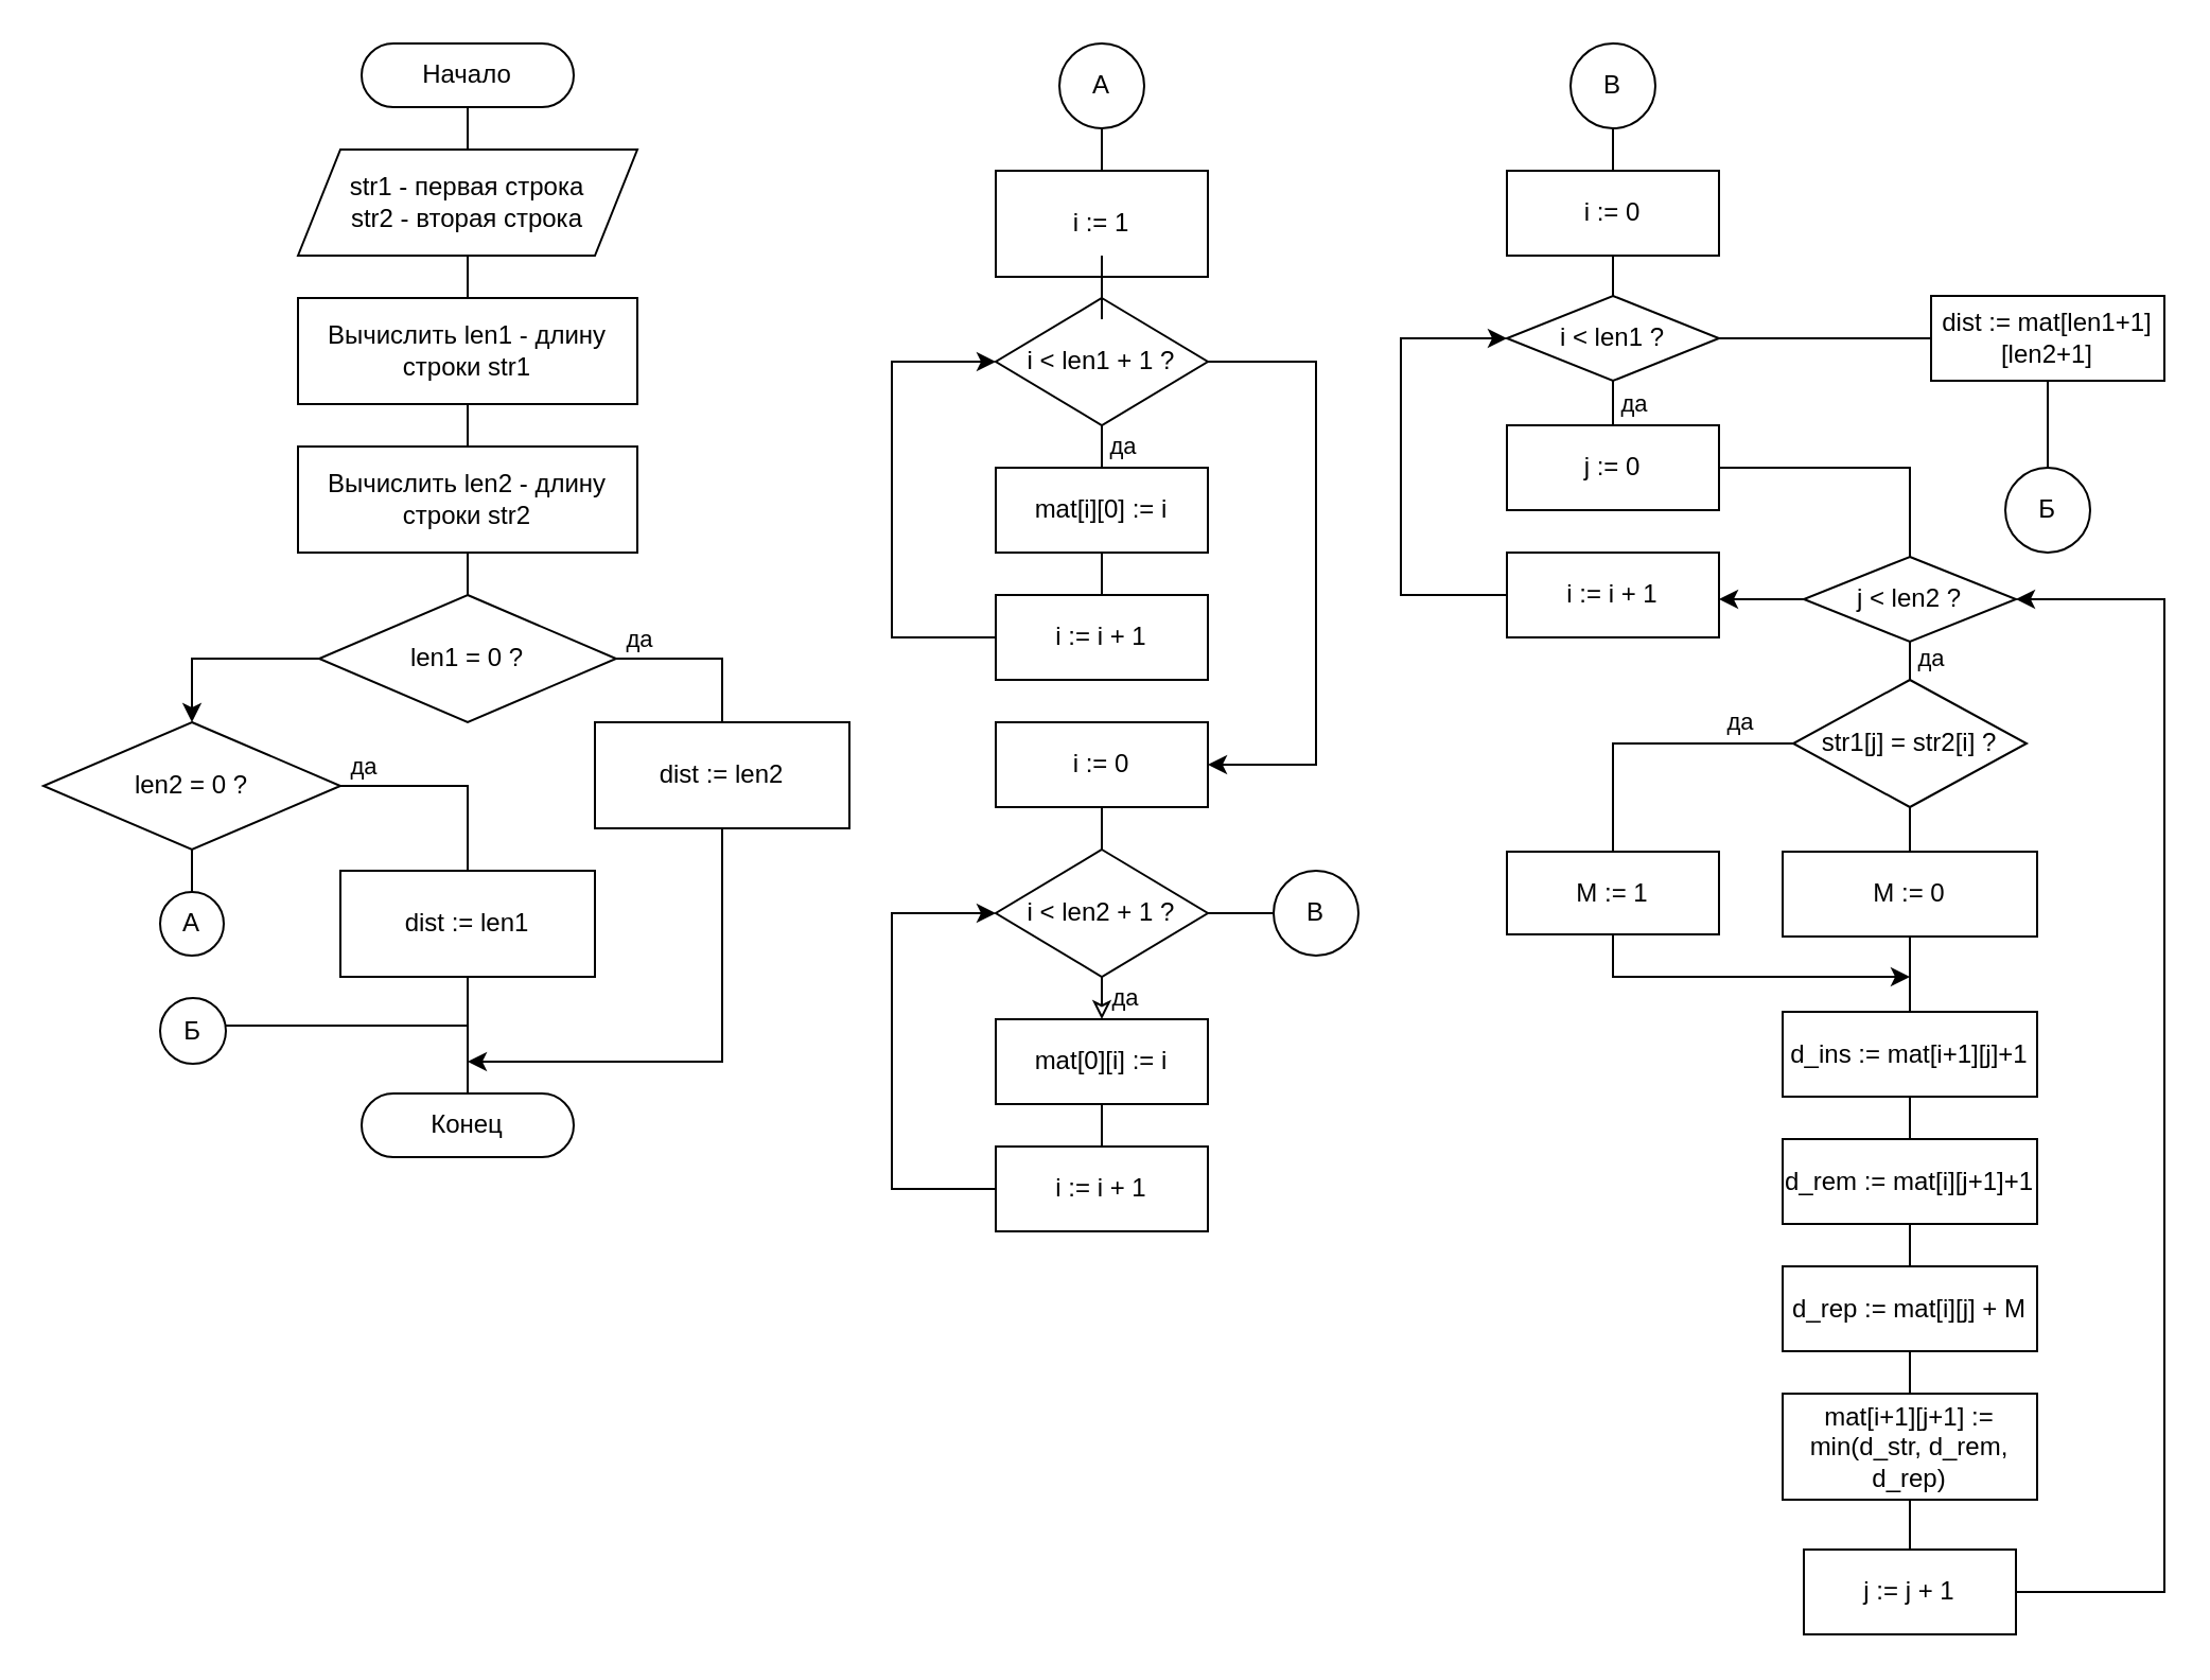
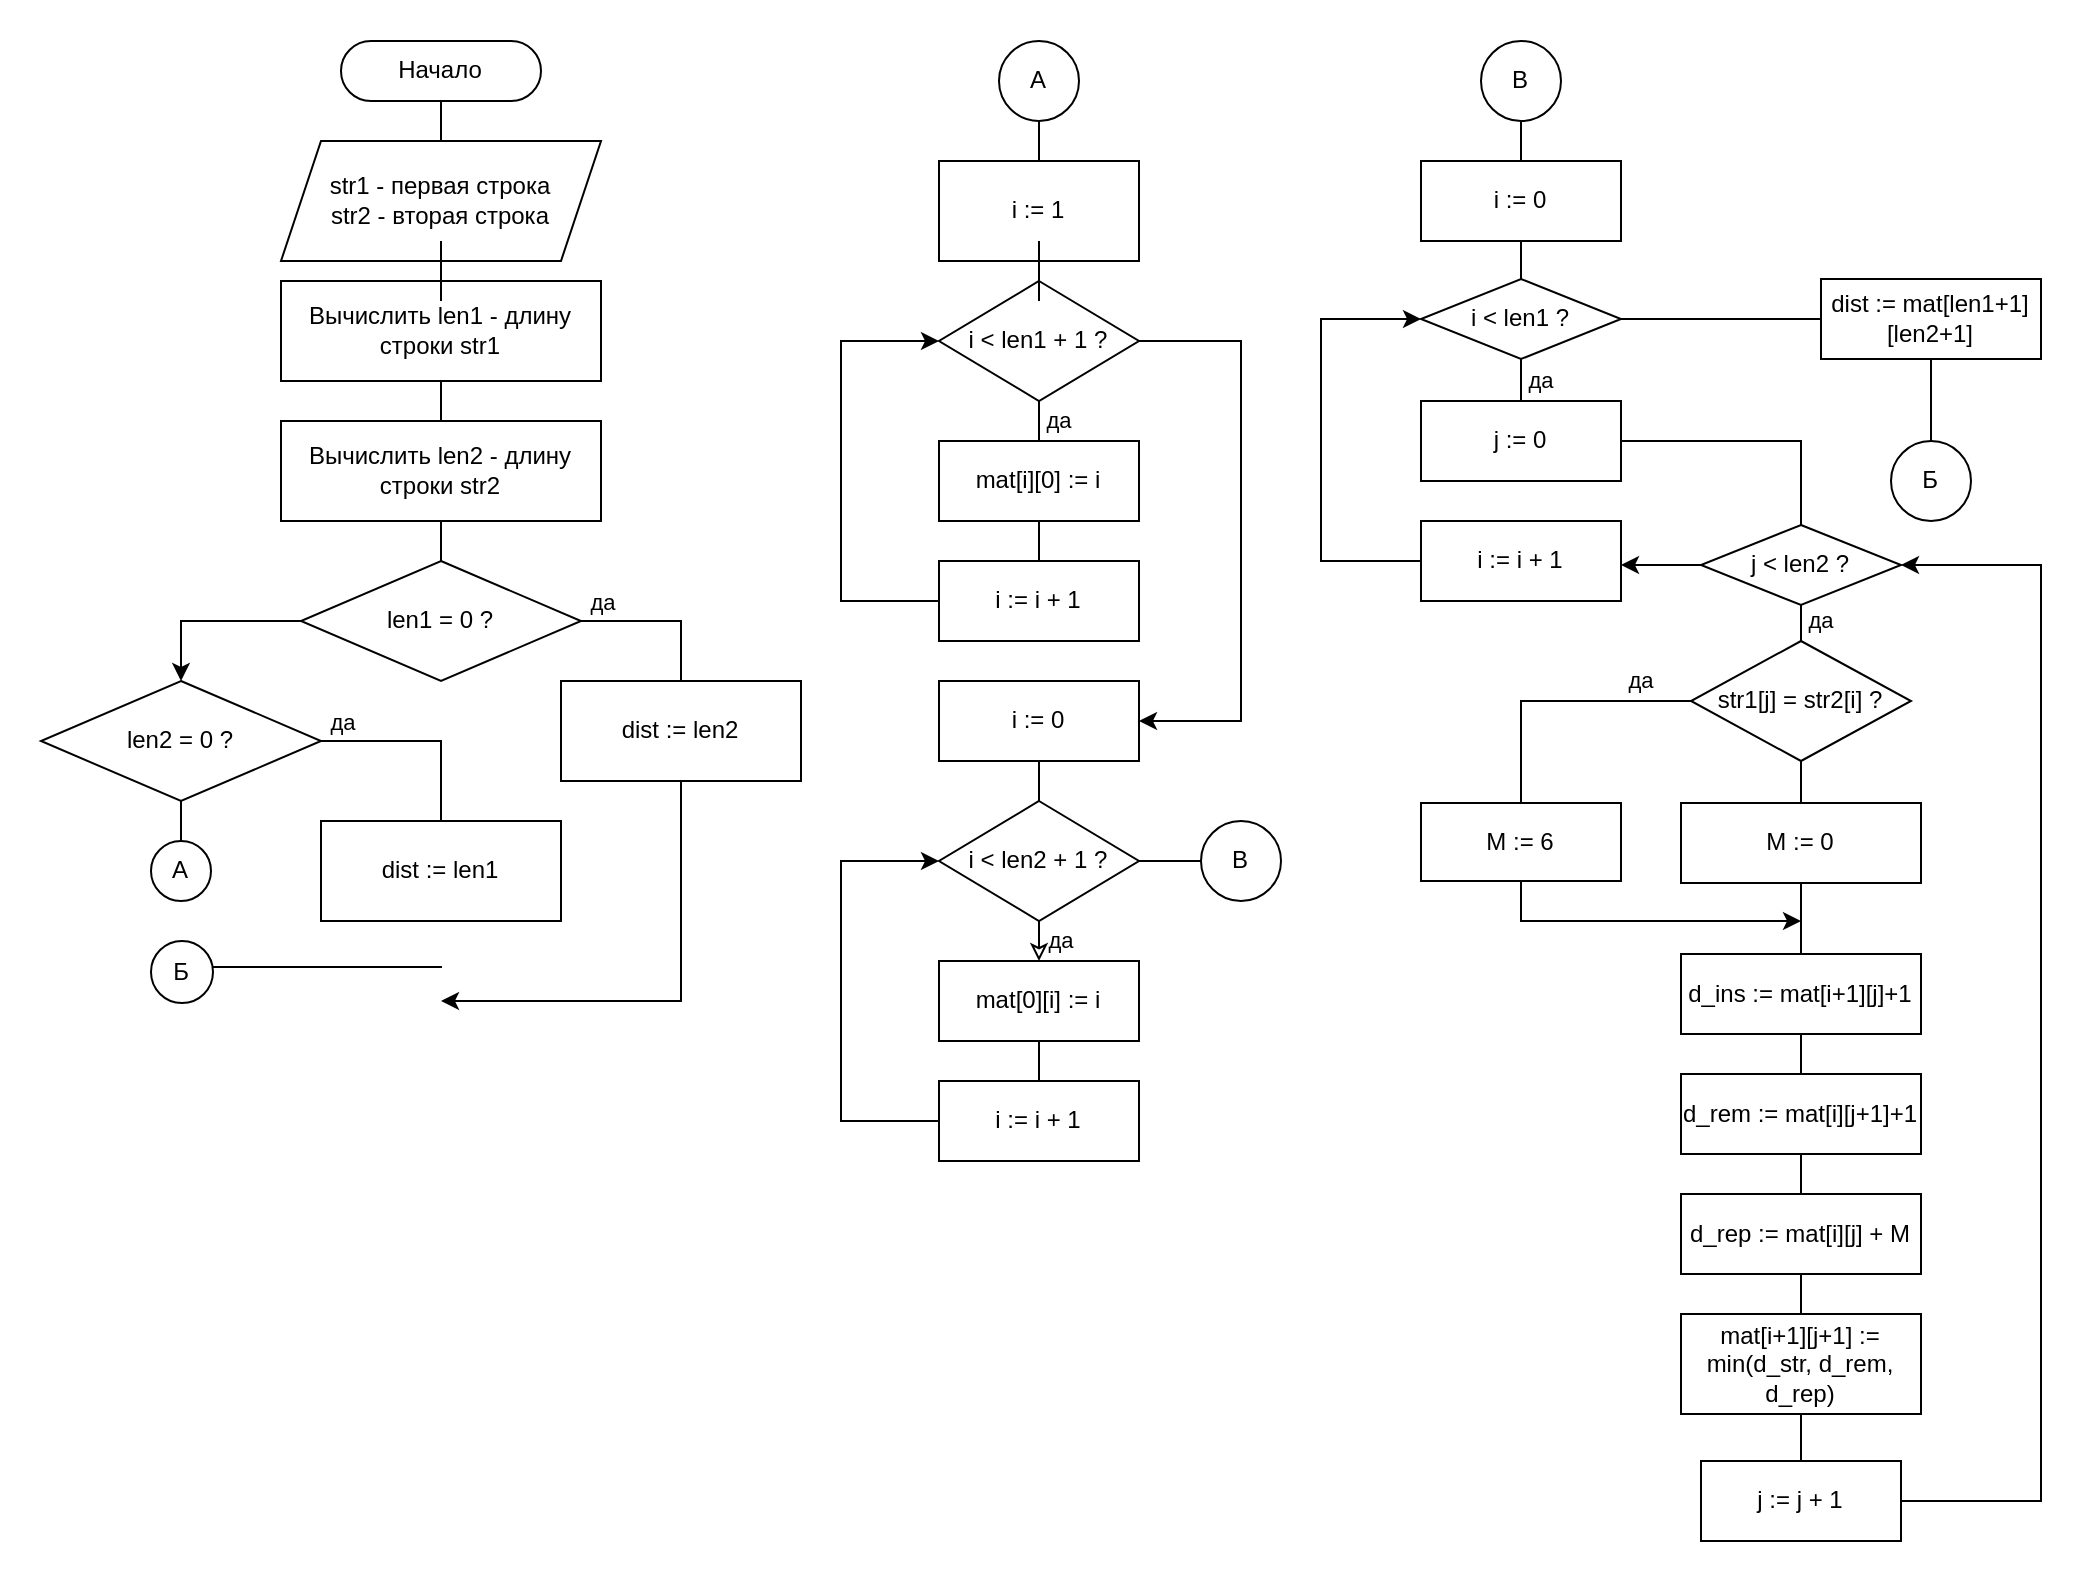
- <mxCell id="6" value="str1 - первая строка&lt;br&gt;str2 - вторая строка" style="shape=parallelogram;perimeter=parallelogramPerimeter;whiteSpace=wrap;html=1;fixedSize=1;fillColor=none;" parent="1" vertex="1"><mxGeometry x="140" y="70" width="160" height="50" as="geometry" /></mxCell>
+ <mxCell id="6" value="str1 - первая строка&lt;br&gt;str2 - вторая строка" style="shape=parallelogram;perimeter=parallelogramPerimeter;whiteSpace=wrap;html=1;fixedSize=1;fillColor=none;" parent="1" vertex="1"><mxGeometry x="140" y="70" width="160" height="60" as="geometry" /></mxCell>
- <mxCell id="49" value="M := 1" style="rounded=0;whiteSpace=wrap;html=1;fontFamily=Helvetica;fontSize=12;align=center;fillColor=none;" parent="1" vertex="1"><mxGeometry x="710" y="401" width="100" height="39" as="geometry" /></mxCell>
+ <mxCell id="49" value="M := 6" style="rounded=0;whiteSpace=wrap;html=1;fontFamily=Helvetica;fontSize=12;align=center;fillColor=none;" parent="1" vertex="1"><mxGeometry x="710" y="401" width="100" height="39" as="geometry" /></mxCell>
- <mxCell id="21" style="edgeStyle=orthogonalEdgeStyle;rounded=0;orthogonalLoop=1;jettySize=auto;html=1;endArrow=none;endFill=0;strokeWidth=1;exitX=0.5;exitY=1;exitDx=0;exitDy=0;fillColor=none;" parent="1" source="22" target="4" edge="1"><mxGeometry relative="1" as="geometry"><mxPoint x="220" y="570" as="targetPoint" /><Array as="points" /></mxGeometry></mxCell>
- <mxCell id="4" value="Конец" style="rounded=1;whiteSpace=wrap;html=1;arcSize=50;fillColor=none;" parent="1" vertex="1"><mxGeometry x="170" y="515" width="100" height="30" as="geometry" /></mxCell>
